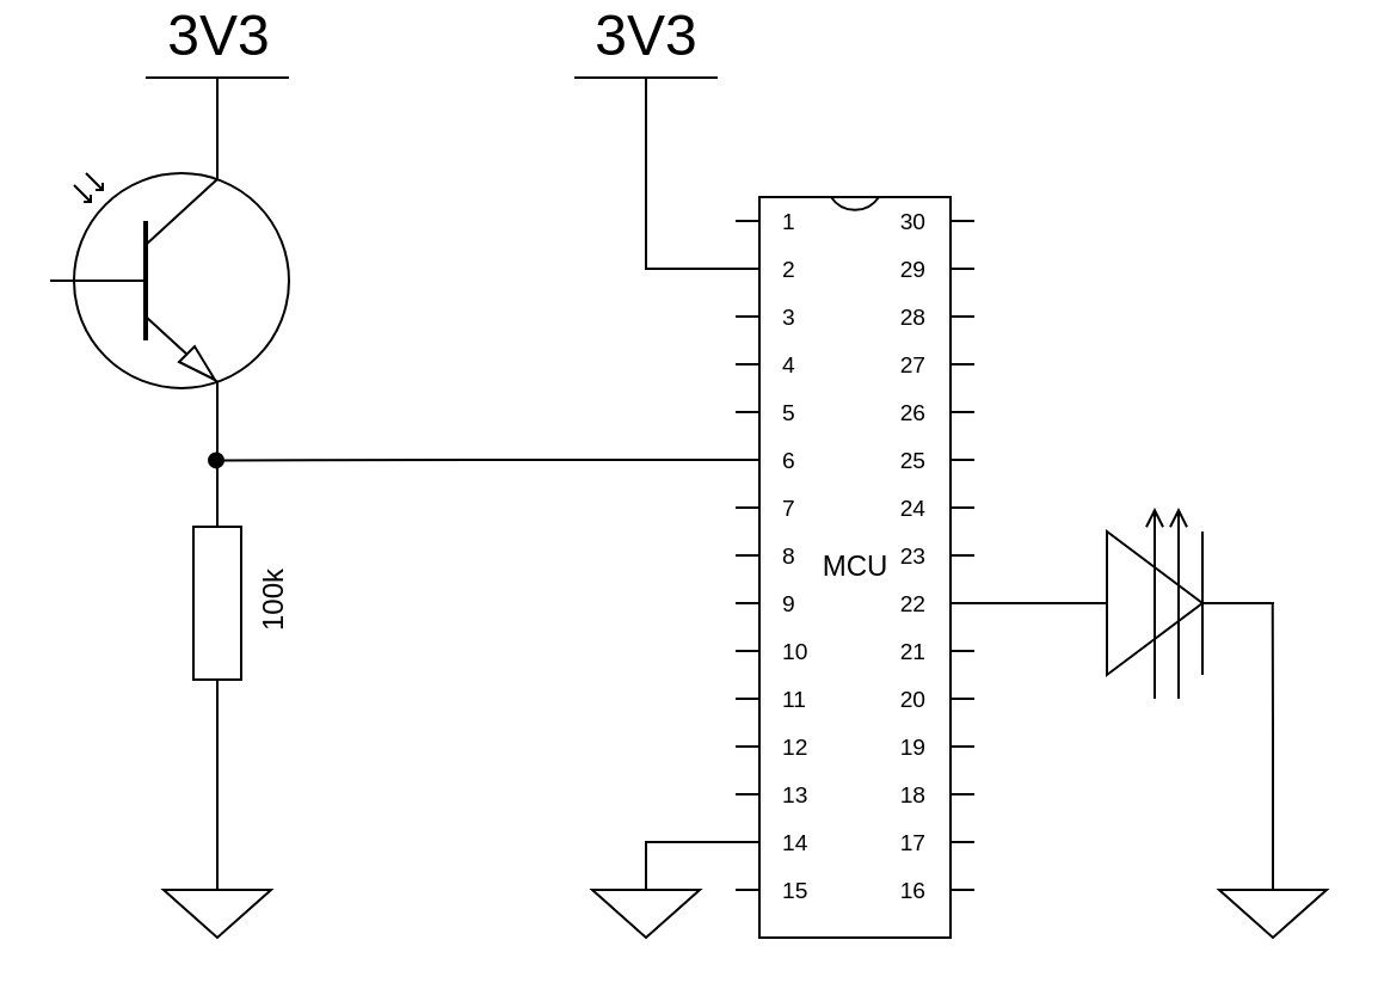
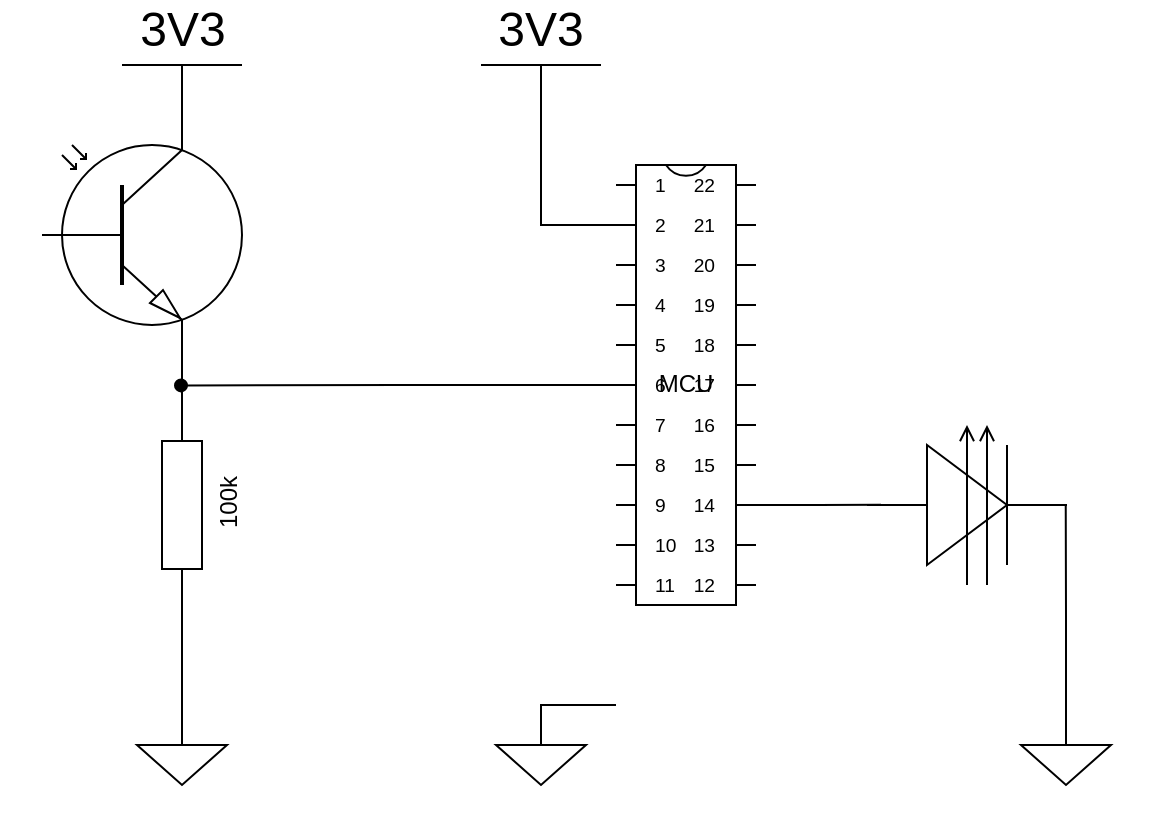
- <mxCell id="10" value="MCU" style="shadow=0;dashed=0;align=center;html=1;strokeWidth=1;shape=mxgraph.electrical.logic_gates.dual_inline_ic;labelNames=a,b,c,d,e,f,g,h,i,j,k,l,m,n,o,p,q,r,s,t,a,a,a,a,a,a,a,a,a,a;whiteSpace=wrap;labelCount=30;" vertex="1" parent="1"><mxGeometry x="307.5" y="70" width="100" height="310" as="geometry" /></mxCell>
+ <mxCell id="10" value="MCU" style="shadow=0;dashed=0;align=center;html=1;strokeWidth=1;shape=mxgraph.electrical.logic_gates.dual_inline_ic;labelNames=a,b,c,d,e,f,g,h,i,j,k,l,m,n,o,p,q,r,s,t,a,a,a,a,a,a,a,a,a,a;whiteSpace=wrap;labelCount=30;" vertex="1" parent="1"><mxGeometry x="307.5" y="70" width="70" height="220" as="geometry" /></mxCell>
